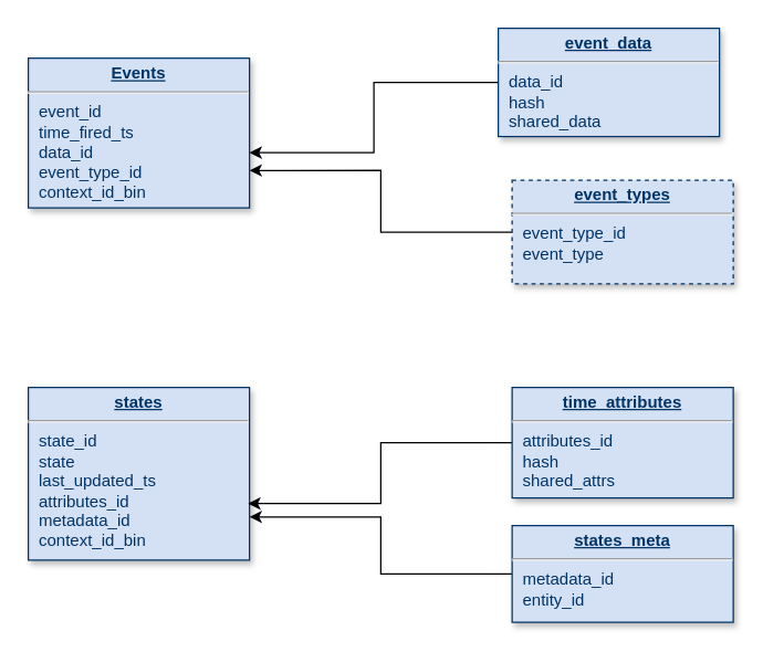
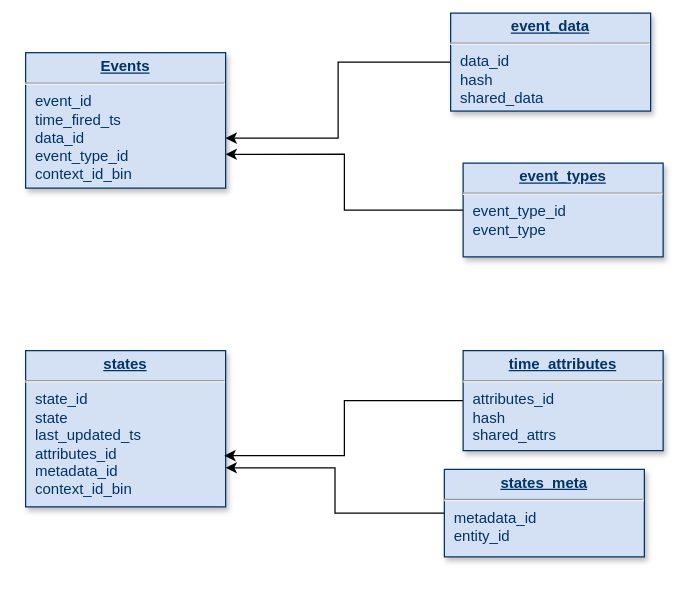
- <mxCell id="3" value="&lt;p style=&quot;margin: 0px; margin-top: 4px; text-align: center; text-decoration: underline;&quot;&gt;&lt;strong&gt;event_data&lt;/strong&gt;&lt;/p&gt;&lt;hr&gt;&lt;p style=&quot;margin: 0px; margin-left: 8px;&quot;&gt;data_id&lt;br&gt;hash&lt;/p&gt;&lt;p style=&quot;margin: 0px; margin-left: 8px;&quot;&gt;shared_data&lt;/p&gt;" style="verticalAlign=top;align=left;overflow=fill;fontSize=12;fontFamily=Helvetica;html=1;strokeColor=#003366;shadow=1;fillColor=#D4E1F5;fontColor=#003366" parent="1" vertex="1"><mxGeometry x="360" y="20" width="160" height="78.36" as="geometry" /></mxCell>
+ <mxCell id="3" value="&lt;p style=&quot;margin: 0px; margin-top: 4px; text-align: center; text-decoration: underline;&quot;&gt;&lt;strong&gt;event_data&lt;/strong&gt;&lt;/p&gt;&lt;hr&gt;&lt;p style=&quot;margin: 0px; margin-left: 8px;&quot;&gt;data_id&lt;br&gt;hash&lt;/p&gt;&lt;p style=&quot;margin: 0px; margin-left: 8px;&quot;&gt;shared_data&lt;/p&gt;" style="verticalAlign=top;align=left;overflow=fill;fontSize=12;fontFamily=Helvetica;html=1;strokeColor=#003366;shadow=1;fillColor=#D4E1F5;fontColor=#003366" parent="1" vertex="1"><mxGeometry x="360" y="10" width="160" height="78.36" as="geometry" /></mxCell>
- <mxCell id="6" value="&lt;p style=&quot;margin: 0px; margin-top: 4px; text-align: center; text-decoration: underline;&quot;&gt;&lt;strong&gt;event_types&lt;/strong&gt;&lt;/p&gt;&lt;hr&gt;&lt;p style=&quot;margin: 0px; margin-left: 8px;&quot;&gt;event_type_id&lt;/p&gt;&lt;p style=&quot;margin: 0px; margin-left: 8px;&quot;&gt;event_type&lt;/p&gt;&lt;p style=&quot;margin: 0px; margin-left: 8px;&quot;&gt;&lt;br&gt;&lt;/p&gt;" style="verticalAlign=top;align=left;overflow=fill;fontSize=12;fontFamily=Helvetica;html=1;strokeColor=#003366;shadow=1;fillColor=#D4E1F5;fontColor=#003366;dashed=1;" parent="1" vertex="1"><mxGeometry x="370" y="130" width="160" height="75" as="geometry" /></mxCell>
+ <mxCell id="6" value="&lt;p style=&quot;margin: 0px; margin-top: 4px; text-align: center; text-decoration: underline;&quot;&gt;&lt;strong&gt;event_types&lt;/strong&gt;&lt;/p&gt;&lt;hr&gt;&lt;p style=&quot;margin: 0px; margin-left: 8px;&quot;&gt;event_type_id&lt;/p&gt;&lt;p style=&quot;margin: 0px; margin-left: 8px;&quot;&gt;event_type&lt;/p&gt;&lt;p style=&quot;margin: 0px; margin-left: 8px;&quot;&gt;&lt;br&gt;&lt;/p&gt;" style="verticalAlign=top;align=left;overflow=fill;fontSize=12;fontFamily=Helvetica;html=1;strokeColor=#003366;shadow=1;fillColor=#D4E1F5;fontColor=#003366" parent="1" vertex="1"><mxGeometry x="370" y="130" width="160" height="75" as="geometry" /></mxCell>
- <mxCell id="9" value="&lt;p style=&quot;margin: 0px; margin-top: 4px; text-align: center; text-decoration: underline;&quot;&gt;&lt;strong&gt;states_meta&lt;/strong&gt;&lt;/p&gt;&lt;hr&gt;&lt;p style=&quot;margin: 0px; margin-left: 8px;&quot;&gt;metadata_id&lt;/p&gt;&lt;p style=&quot;margin: 0px; margin-left: 8px;&quot;&gt;entity_id&lt;/p&gt;" style="verticalAlign=top;align=left;overflow=fill;fontSize=12;fontFamily=Helvetica;html=1;strokeColor=#003366;shadow=1;fillColor=#D4E1F5;fontColor=#003366" vertex="1" parent="1"><mxGeometry x="370" y="380" width="160" height="70" as="geometry" /></mxCell>
+ <mxCell id="9" value="&lt;p style=&quot;margin: 0px; margin-top: 4px; text-align: center; text-decoration: underline;&quot;&gt;&lt;strong&gt;states_meta&lt;/strong&gt;&lt;/p&gt;&lt;hr&gt;&lt;p style=&quot;margin: 0px; margin-left: 8px;&quot;&gt;metadata_id&lt;/p&gt;&lt;p style=&quot;margin: 0px; margin-left: 8px;&quot;&gt;entity_id&lt;/p&gt;" style="verticalAlign=top;align=left;overflow=fill;fontSize=12;fontFamily=Helvetica;html=1;strokeColor=#003366;shadow=1;fillColor=#D4E1F5;fontColor=#003366" vertex="1" parent="1"><mxGeometry x="355" y="375" width="160" height="70" as="geometry" /></mxCell>
